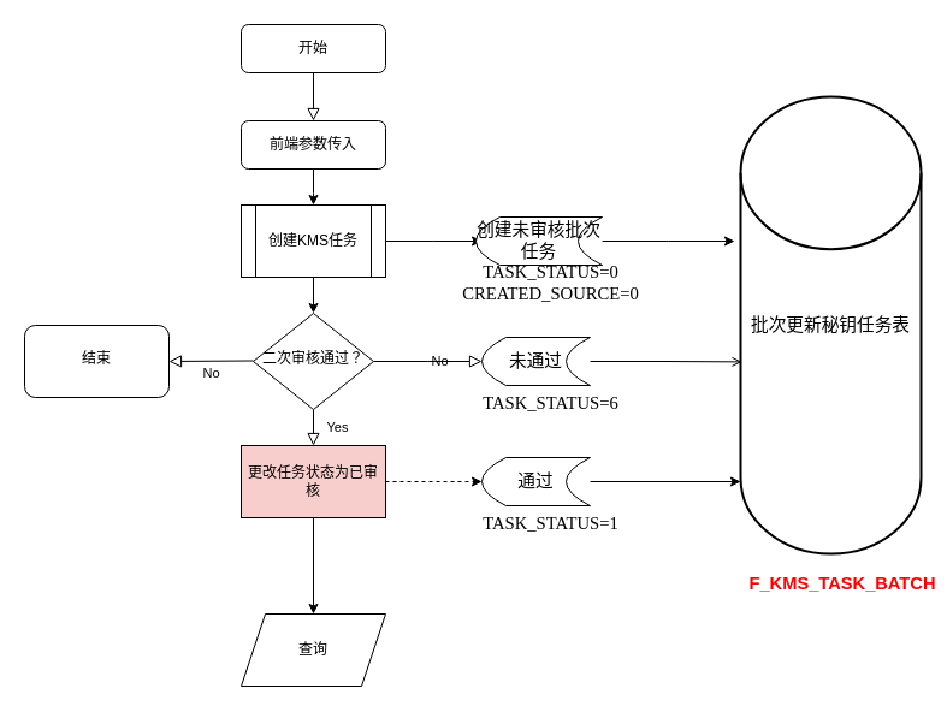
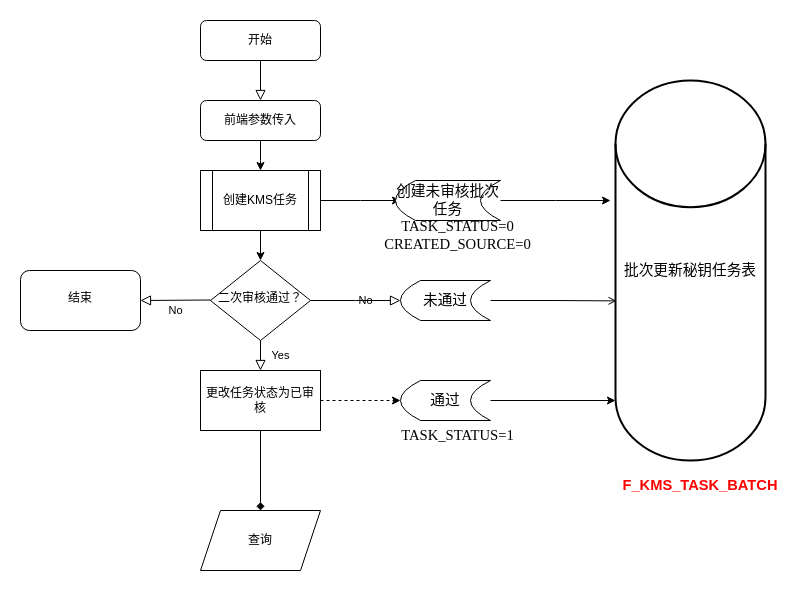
- <mxCell id="19" value="&lt;span style=&quot;font-family: 等线; font-size: 14.667px;&quot;&gt;TASK_STATUS&lt;/span&gt;&lt;span style=&quot;font-family: 等线; font-size: 14.667px;&quot;&gt;=6&lt;/span&gt;" style="text;html=1;strokeColor=none;fillColor=none;align=center;verticalAlign=middle;whiteSpace=wrap;rounded=0;" vertex="1" parent="1"><mxGeometry x="395" y="320" width="125" height="30" as="geometry" /></mxCell>
- <mxCell id="14" value="更改任务状态为已审核" style="rounded=0;whiteSpace=wrap;html=1;fillColor=#f8cecc;" vertex="1" parent="1"><mxGeometry x="200" y="370" width="120" height="60" as="geometry" /></mxCell>
+ <mxCell id="14" value="更改任务状态为已审核" style="rounded=0;whiteSpace=wrap;html=1;" vertex="1" parent="1"><mxGeometry x="200" y="370" width="120" height="60" as="geometry" /></mxCell>
- <mxCell id="13" value="" style="edgeStyle=orthogonalEdgeStyle;rounded=0;orthogonalLoop=1;jettySize=auto;html=1;" edge="1" parent="1" source="14" target="28"><mxGeometry relative="1" as="geometry" /></mxCell>
+ <mxCell id="13" value="" style="edgeStyle=orthogonalEdgeStyle;rounded=0;orthogonalLoop=1;jettySize=auto;html=1;endArrow=diamond;" edge="1" parent="1" source="14" target="28"><mxGeometry relative="1" as="geometry" /></mxCell>
